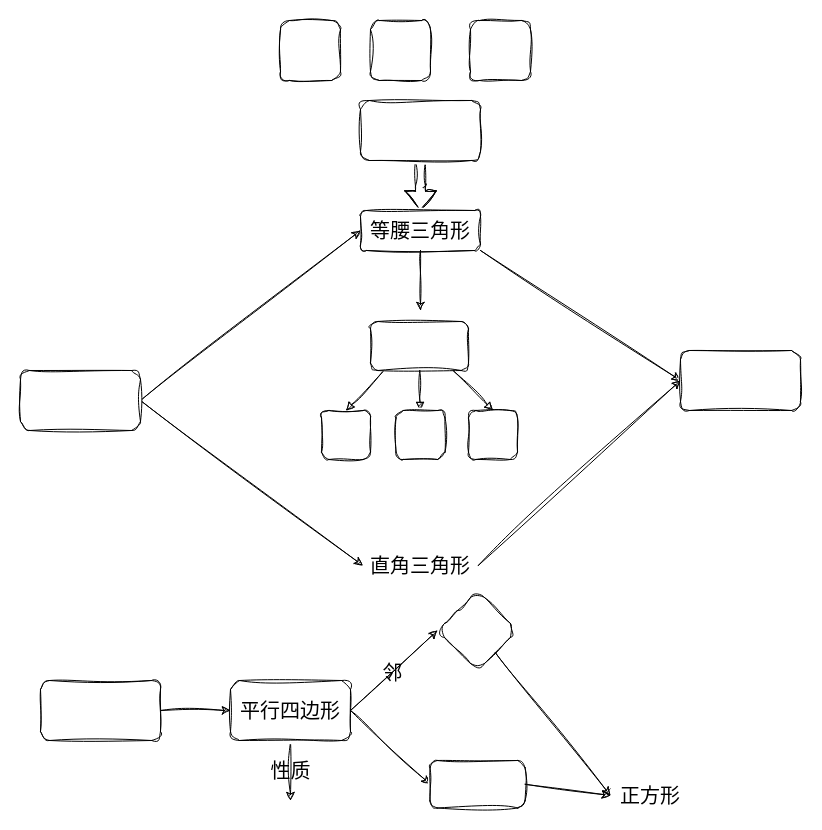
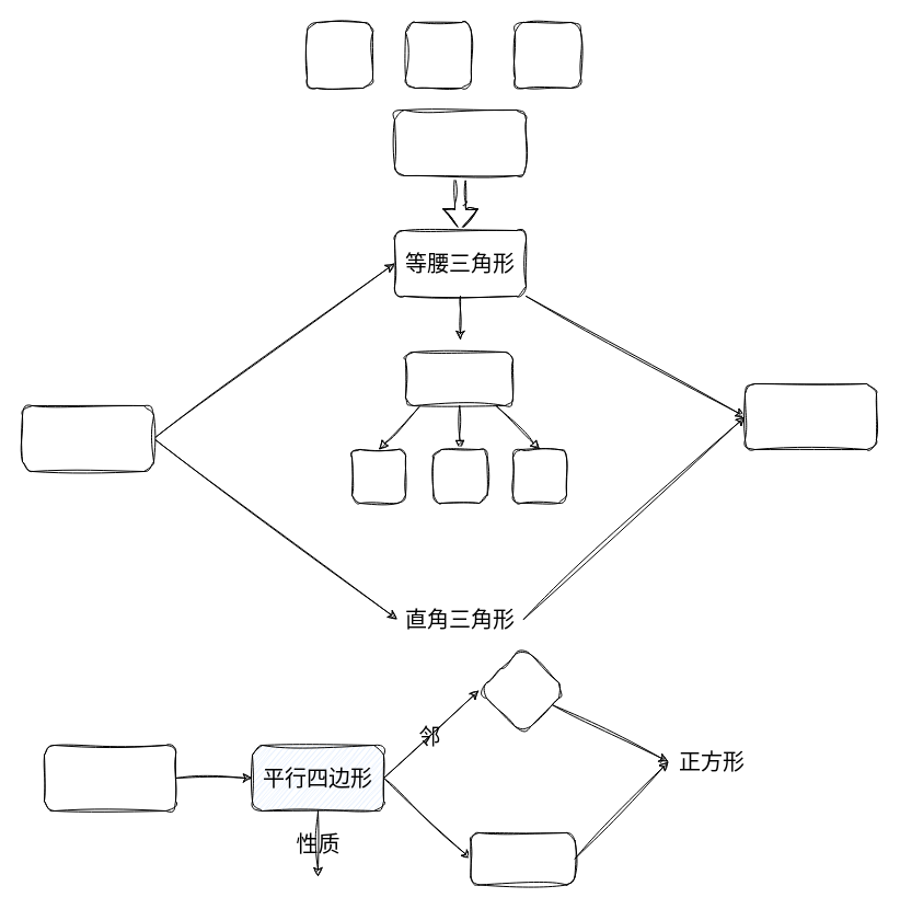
- <mxCell id="5" value="&lt;font style=&quot;font-size: 20px;&quot;&gt;等腰三角形&lt;/font&gt;" style="rounded=1;whiteSpace=wrap;html=1;labelBackgroundColor=none;sketch=1;curveFitting=1;jiggle=2;" vertex="1" parent="1"><mxGeometry x="360" y="210" width="120" height="40" as="geometry" /></mxCell>
+ <mxCell id="5" value="&lt;font style=&quot;font-size: 20px;&quot;&gt;等腰三角形&lt;/font&gt;" style="rounded=1;whiteSpace=wrap;html=1;labelBackgroundColor=none;sketch=1;curveFitting=1;jiggle=2;" vertex="1" parent="1"><mxGeometry x="360" y="210" width="120" height="60" as="geometry" /></mxCell>
- <mxCell id="29" value="平行四边形" style="rounded=1;whiteSpace=wrap;html=1;fontSize=20;labelBackgroundColor=none;sketch=1;curveFitting=1;jiggle=2;" vertex="1" parent="1"><mxGeometry x="230" y="680" width="120" height="60" as="geometry" /></mxCell>
+ <mxCell id="29" value="平行四边形" style="rounded=1;whiteSpace=wrap;html=1;fontSize=20;labelBackgroundColor=none;sketch=1;curveFitting=1;jiggle=2;fillColor=#dae8fc;" vertex="1" parent="1"><mxGeometry x="230" y="680" width="120" height="60" as="geometry" /></mxCell>
- <mxCell id="34" value="正方形" style="text;html=1;strokeColor=none;fillColor=none;align=center;verticalAlign=middle;whiteSpace=wrap;rounded=1;fontSize=20;labelBackgroundColor=none;sketch=1;curveFitting=1;jiggle=2;" vertex="1" parent="1"><mxGeometry x="610" y="780" width="80" height="30" as="geometry" /></mxCell>
+ <mxCell id="34" value="正方形" style="text;html=1;strokeColor=none;fillColor=none;align=center;verticalAlign=middle;whiteSpace=wrap;rounded=1;fontSize=20;labelBackgroundColor=none;sketch=1;curveFitting=1;jiggle=2;" vertex="1" parent="1"><mxGeometry x="610" y="680" width="80" height="30" as="geometry" /></mxCell>
